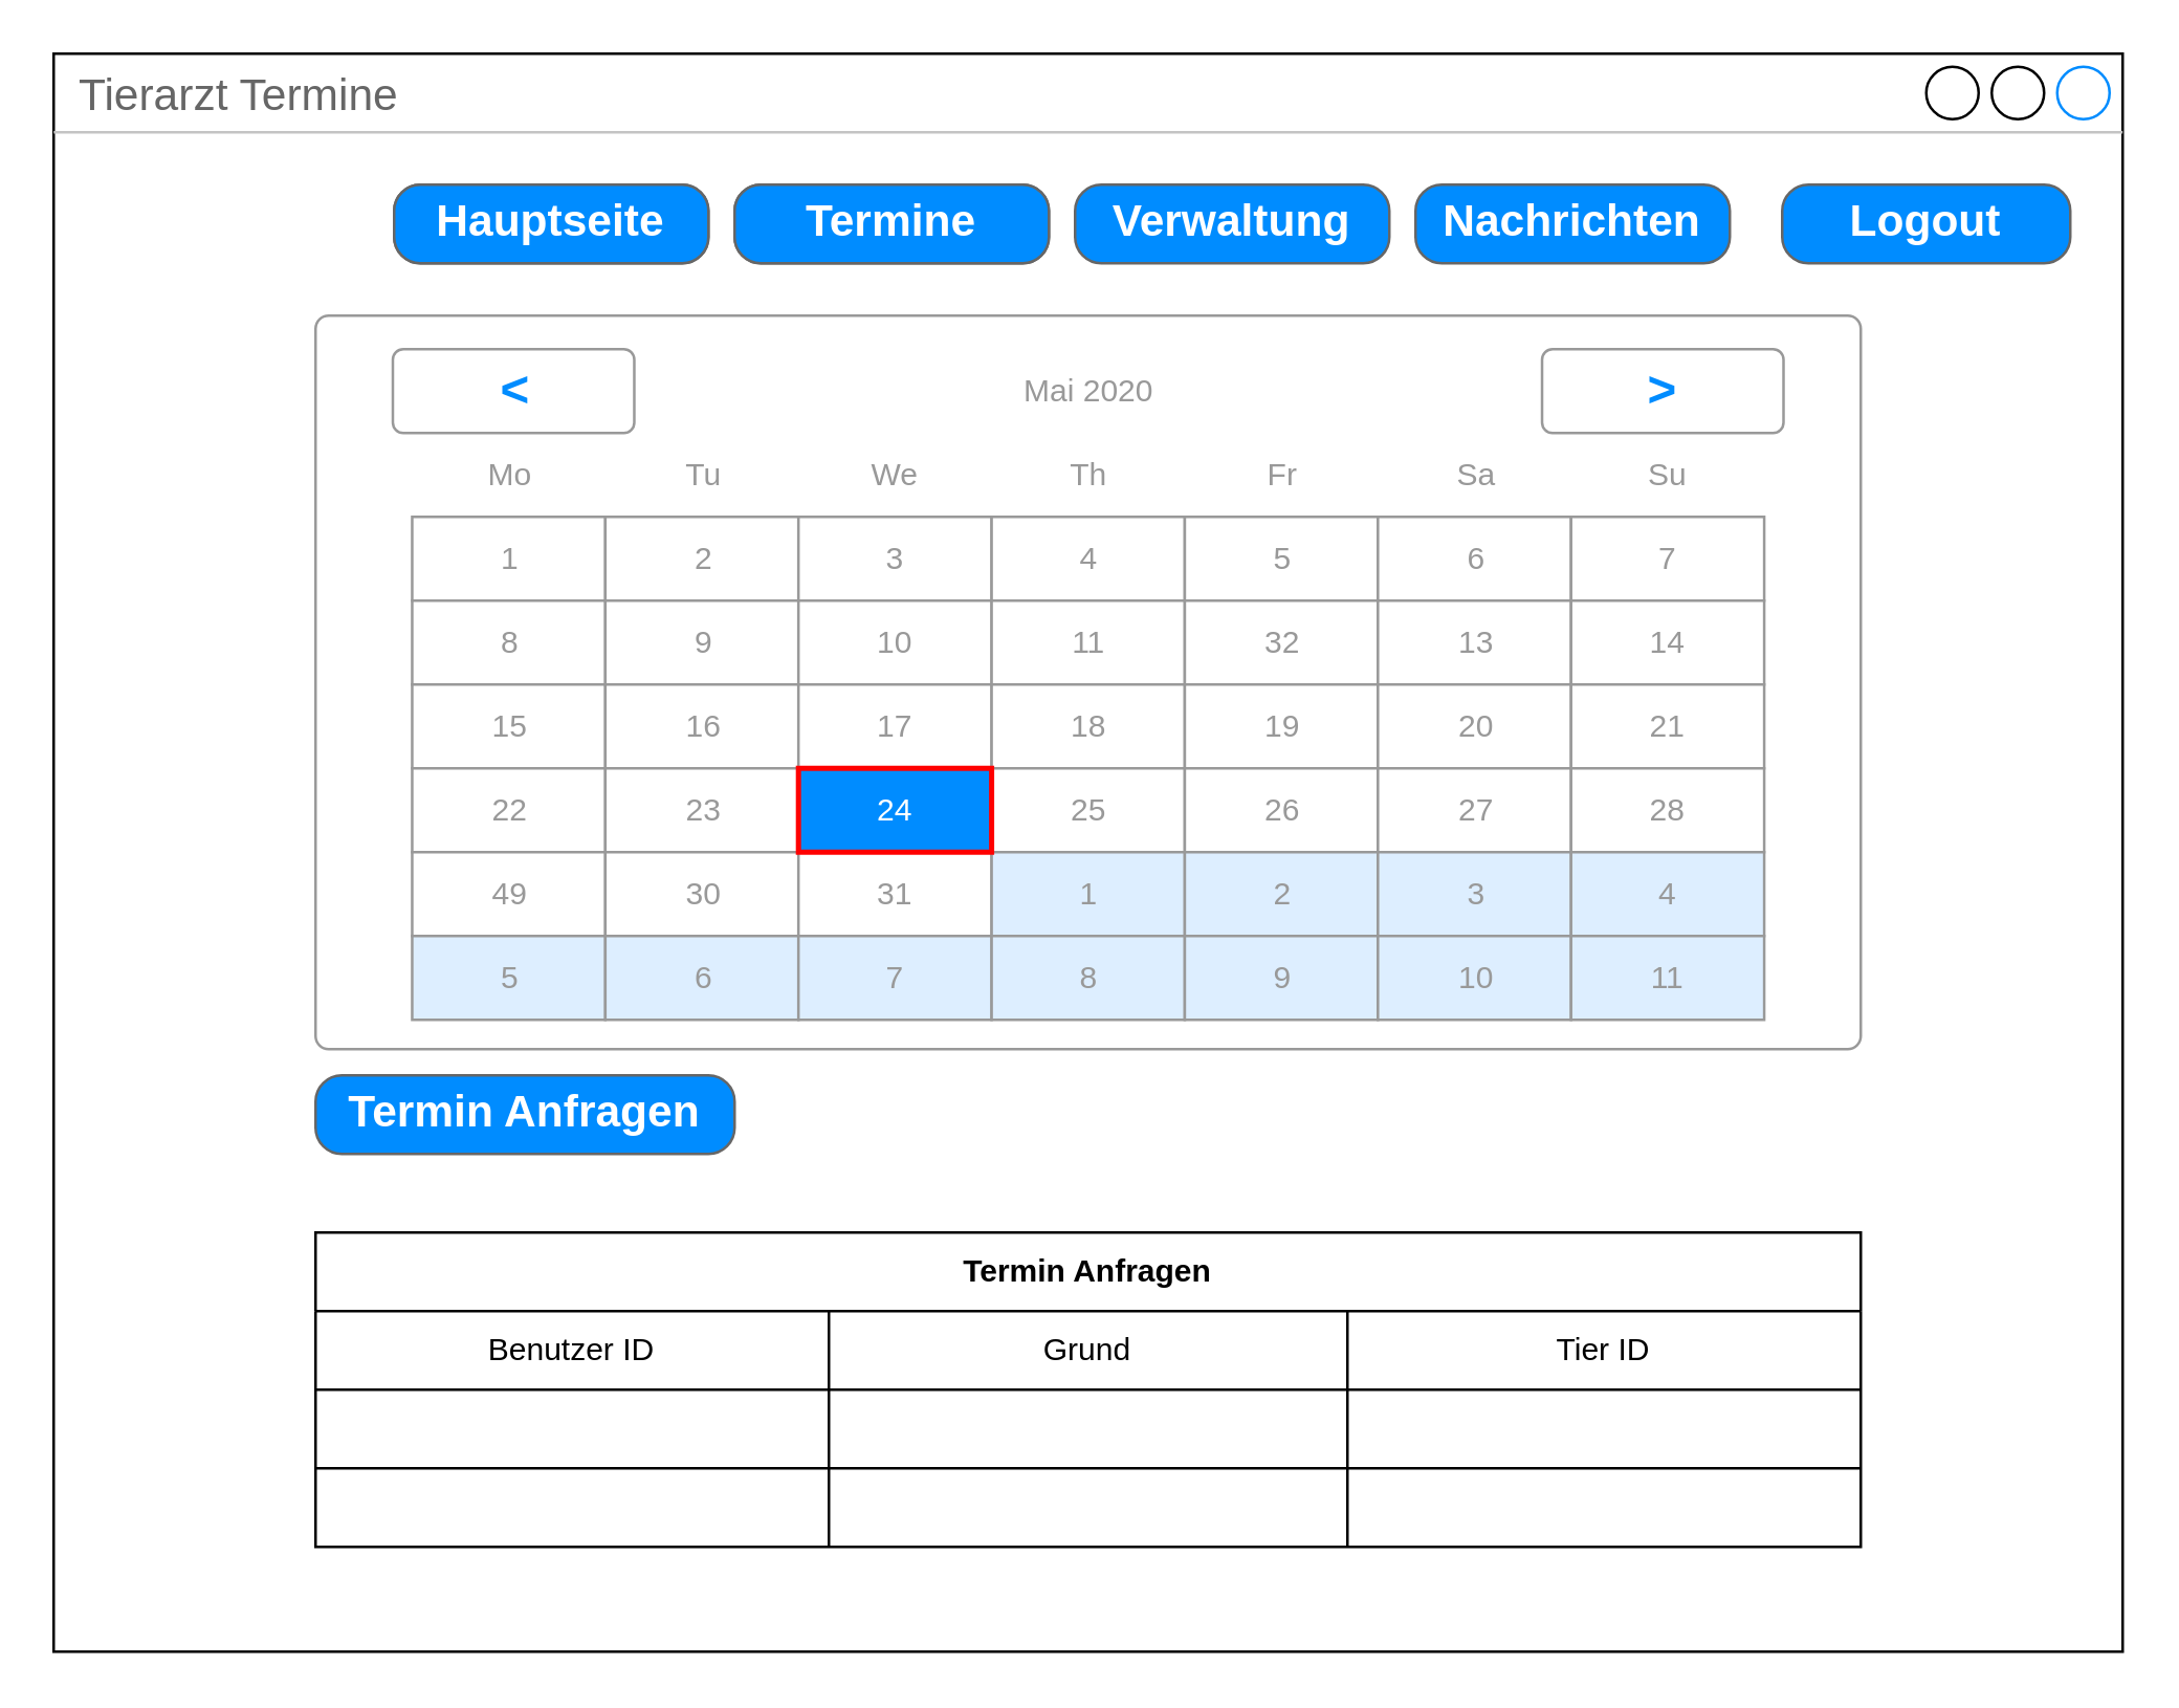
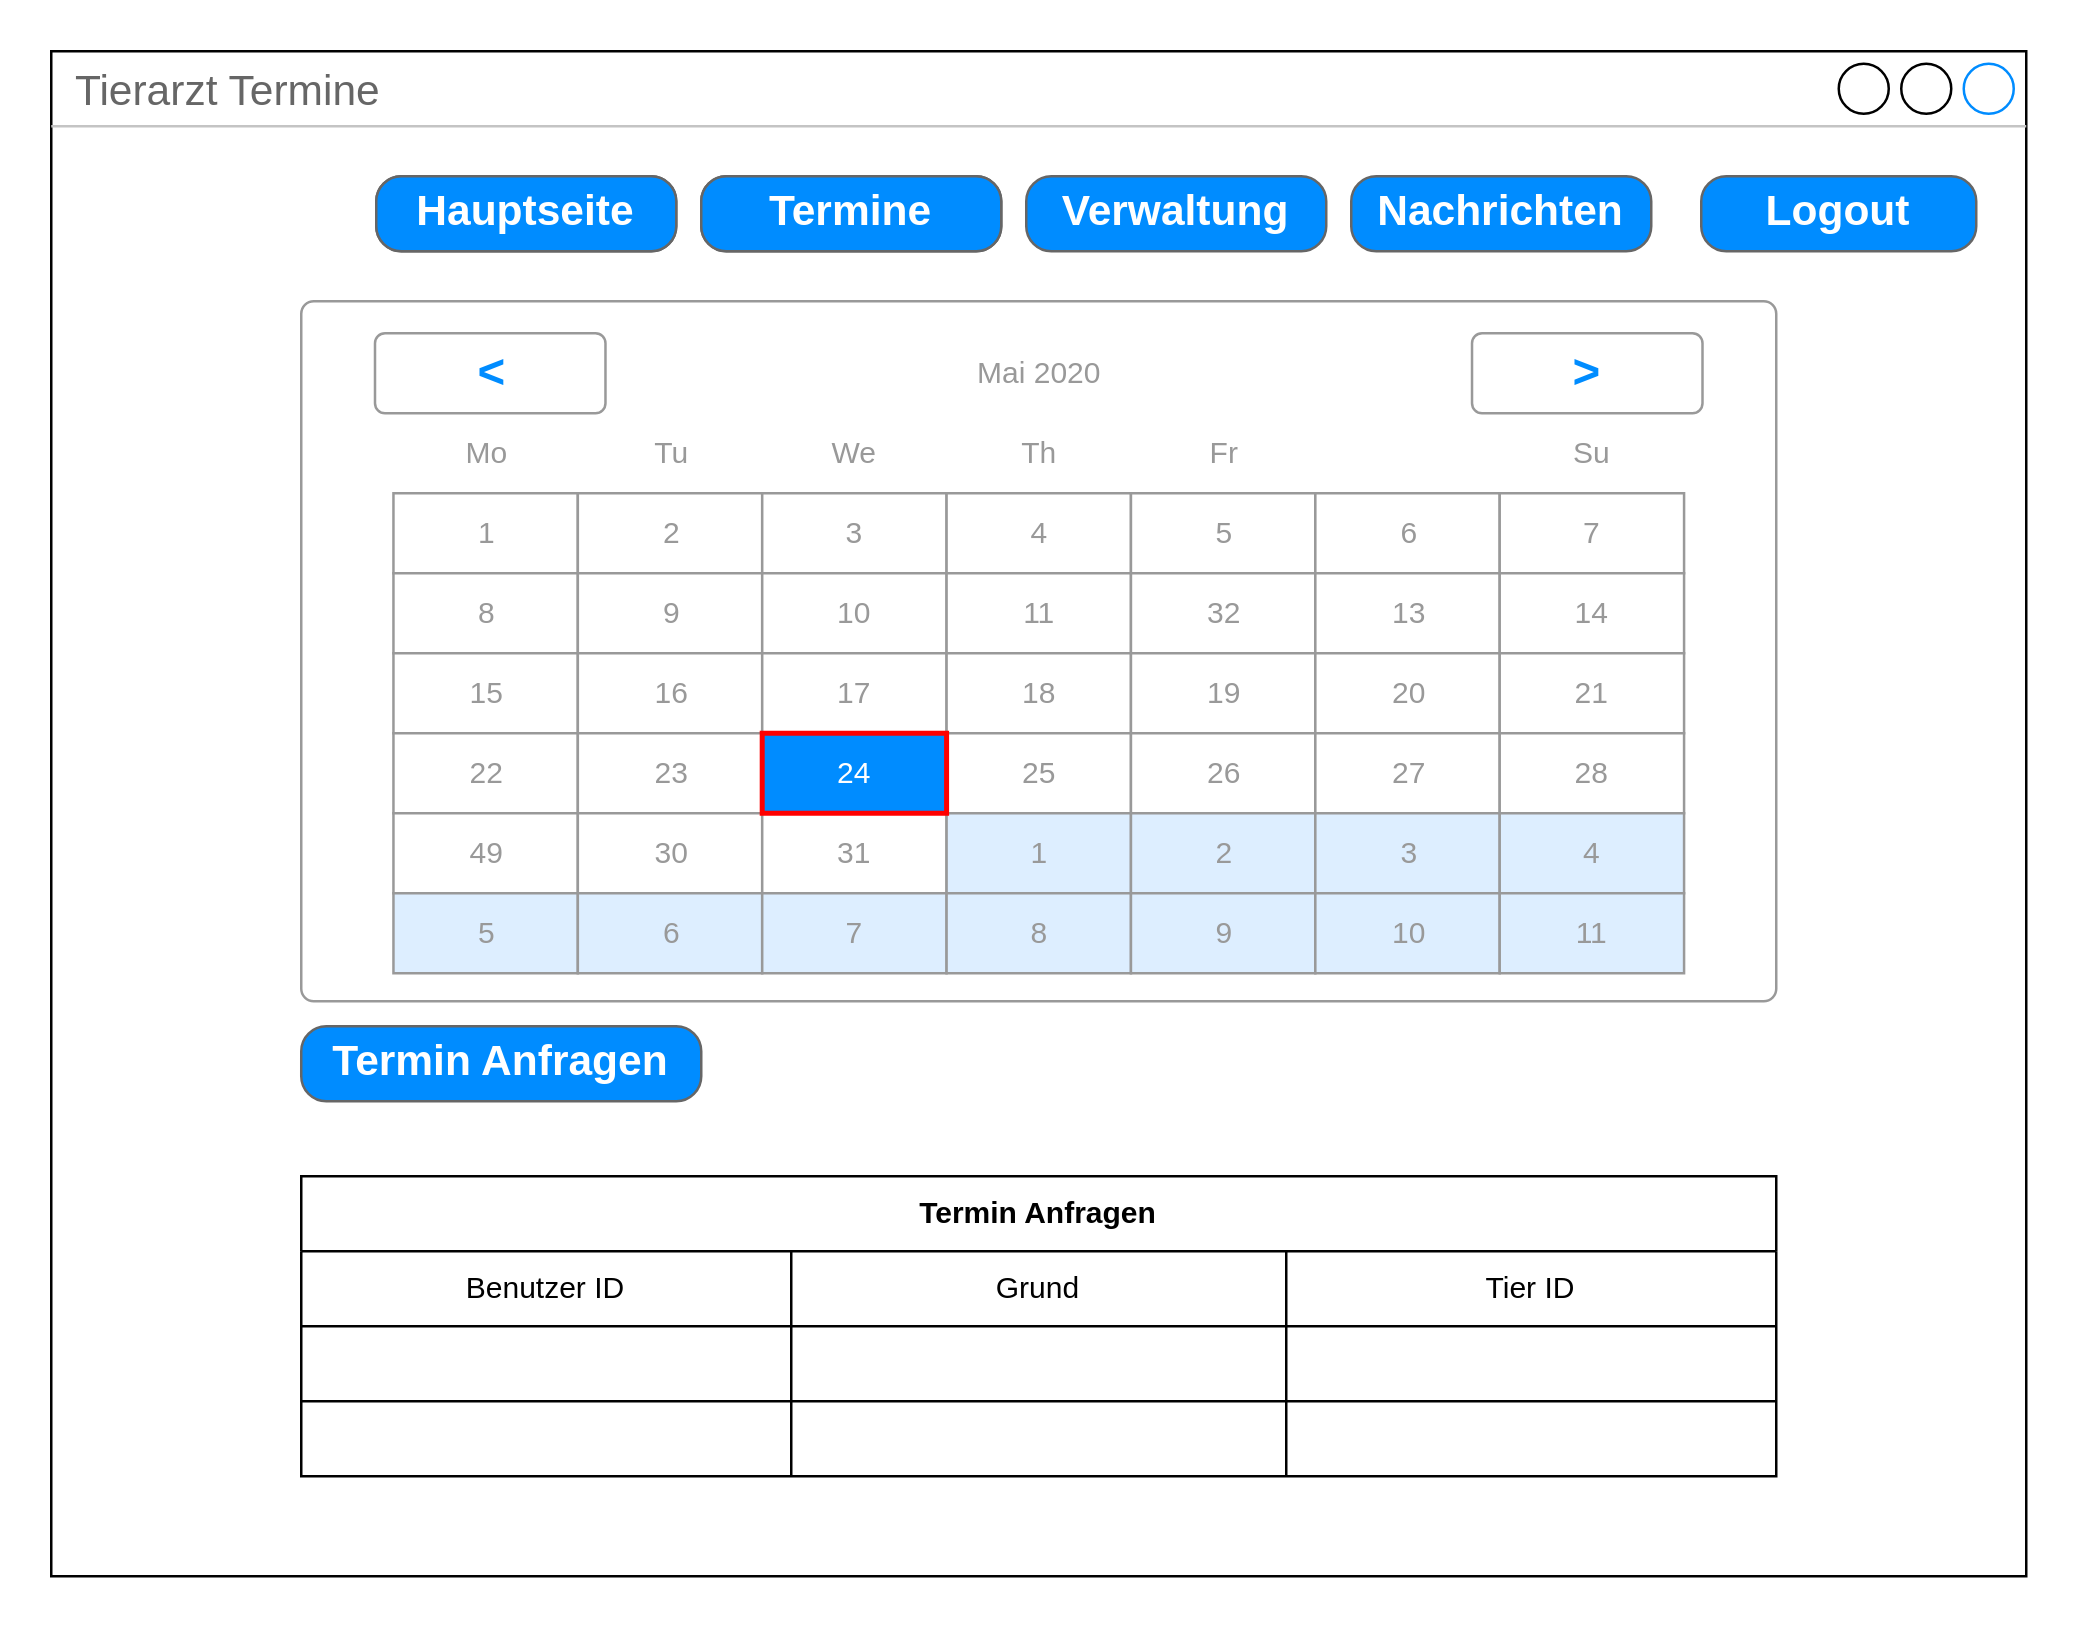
- <mxCell id="12" value="Sa" style="strokeWidth=1;shadow=0;dashed=0;align=center;html=1;shape=mxgraph.mockup.forms.anchor;fontColor=#999999;" parent="3" vertex="1"><mxGeometry x="405.625" y="44.8" width="73.75" height="32" as="geometry" /></mxCell>
